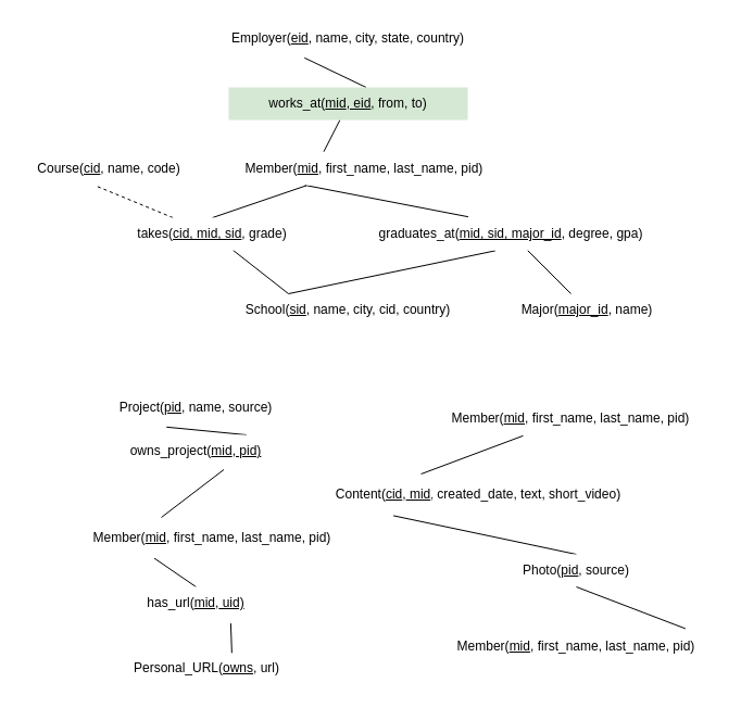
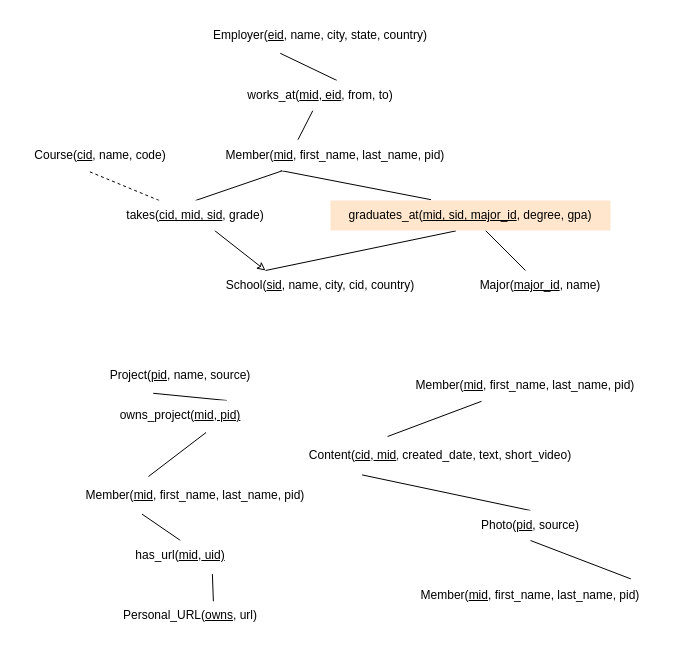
- <mxCell id="17" value="works_at(&lt;u&gt;mid&lt;/u&gt;,&lt;u&gt;&amp;nbsp;eid&lt;/u&gt;,&amp;nbsp;from, to)" style="rounded=0;whiteSpace=wrap;html=1;strokeColor=none;fillColor=#d5e8d4;" parent="1" vertex="1"><mxGeometry x="210" y="80" width="220" height="30" as="geometry" /></mxCell>
+ <mxCell id="17" value="works_at(&lt;u&gt;mid&lt;/u&gt;,&lt;u&gt;&amp;nbsp;eid&lt;/u&gt;,&amp;nbsp;from, to)" style="rounded=0;whiteSpace=wrap;html=1;strokeColor=none;" parent="1" vertex="1"><mxGeometry x="210" y="80" width="220" height="30" as="geometry" /></mxCell>
- <mxCell id="8" value="graduates_at(&lt;u&gt;mid, sid, major_id&lt;/u&gt;,&amp;nbsp;degree, gpa)" style="rounded=0;whiteSpace=wrap;html=1;strokeColor=none;" parent="1" vertex="1"><mxGeometry x="330" y="200" width="280" height="30" as="geometry" /></mxCell>
+ <mxCell id="8" value="graduates_at(&lt;u&gt;mid, sid, major_id&lt;/u&gt;,&amp;nbsp;degree, gpa)" style="rounded=0;whiteSpace=wrap;html=1;strokeColor=none;fillColor=#ffe6cc;" parent="1" vertex="1"><mxGeometry x="330" y="200" width="280" height="30" as="geometry" /></mxCell>
- <mxCell id="11" style="edgeStyle=none;html=1;entryX=0.25;entryY=0;entryDx=0;entryDy=0;endArrow=none;endFill=0;" parent="1" source="12" target="4" edge="1"><mxGeometry relative="1" as="geometry" /></mxCell>
+ <mxCell id="11" style="edgeStyle=none;html=1;entryX=0.25;entryY=0;entryDx=0;entryDy=0;endArrow=classic;endFill=0;" parent="1" source="12" target="4" edge="1"><mxGeometry relative="1" as="geometry" /></mxCell>
